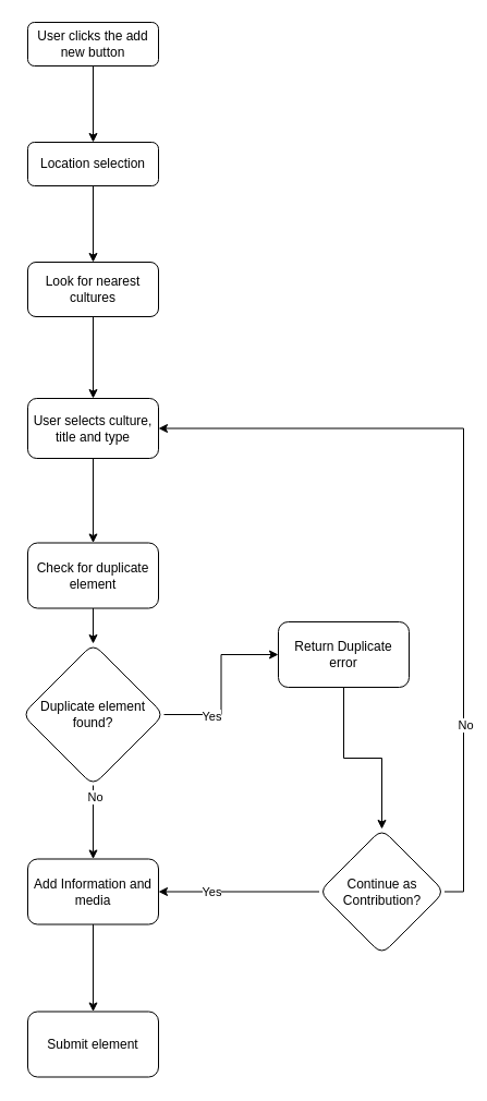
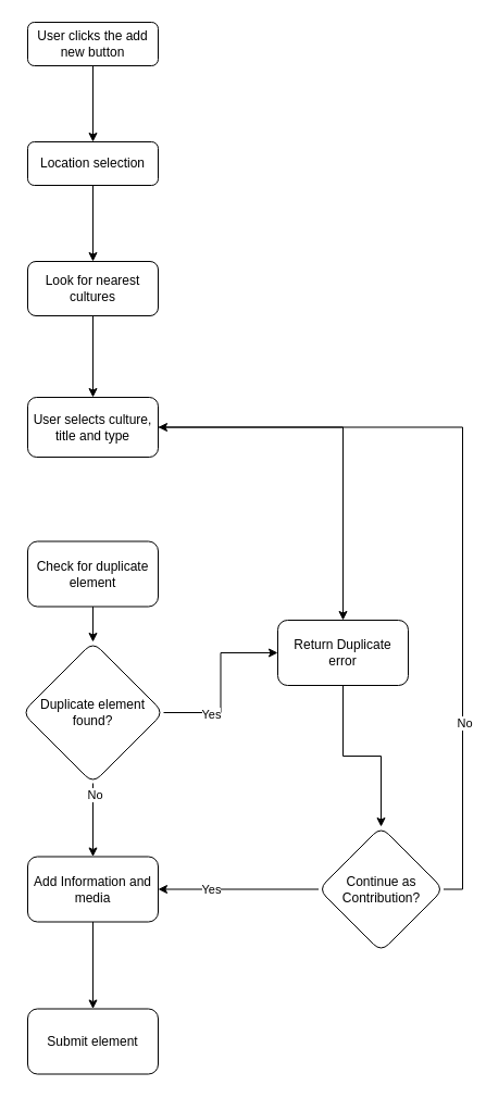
- <mxCell id="8" value="" style="edgeStyle=orthogonalEdgeStyle;rounded=0;orthogonalLoop=1;jettySize=auto;html=1;" edge="1" parent="1" source="9" target="11"><mxGeometry relative="1" as="geometry" /></mxCell>
+ <mxCell id="8" value="" style="edgeStyle=orthogonalEdgeStyle;rounded=0;orthogonalLoop=1;jettySize=auto;html=1;" edge="1" parent="1" source="9" target="18"><mxGeometry relative="1" as="geometry" /></mxCell>
